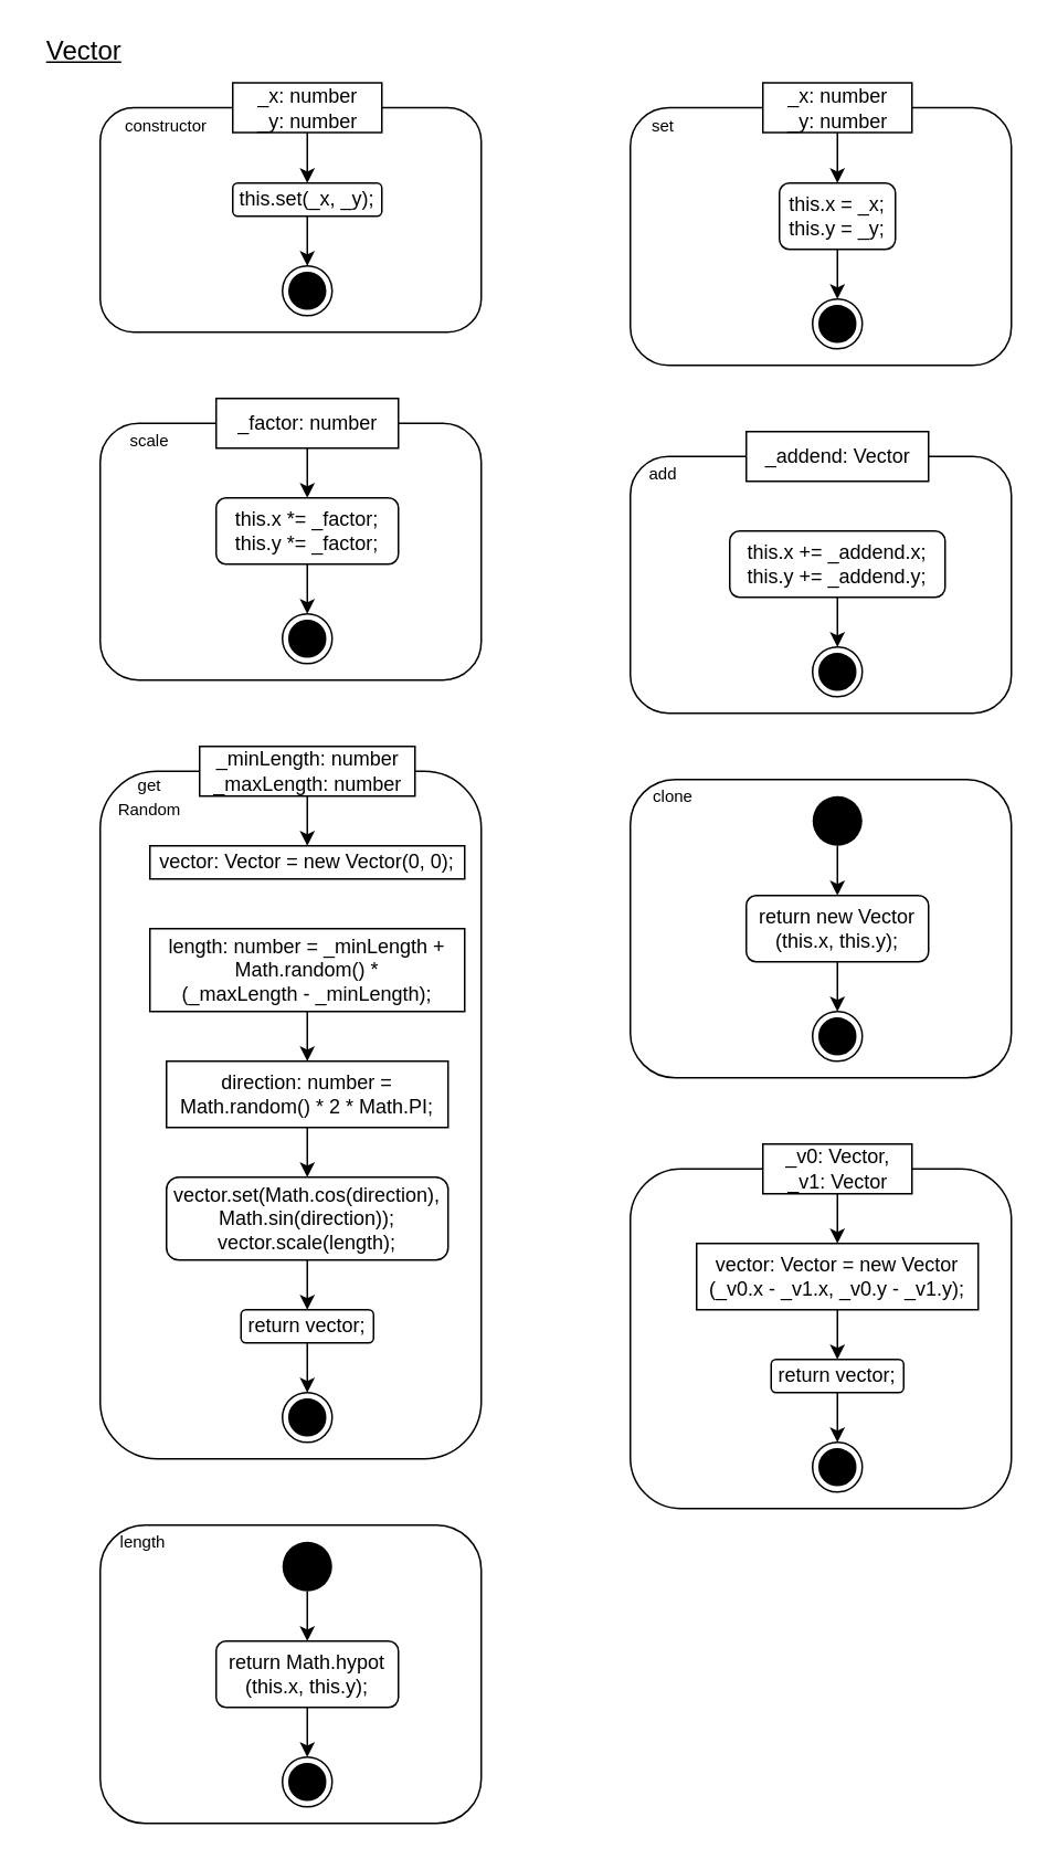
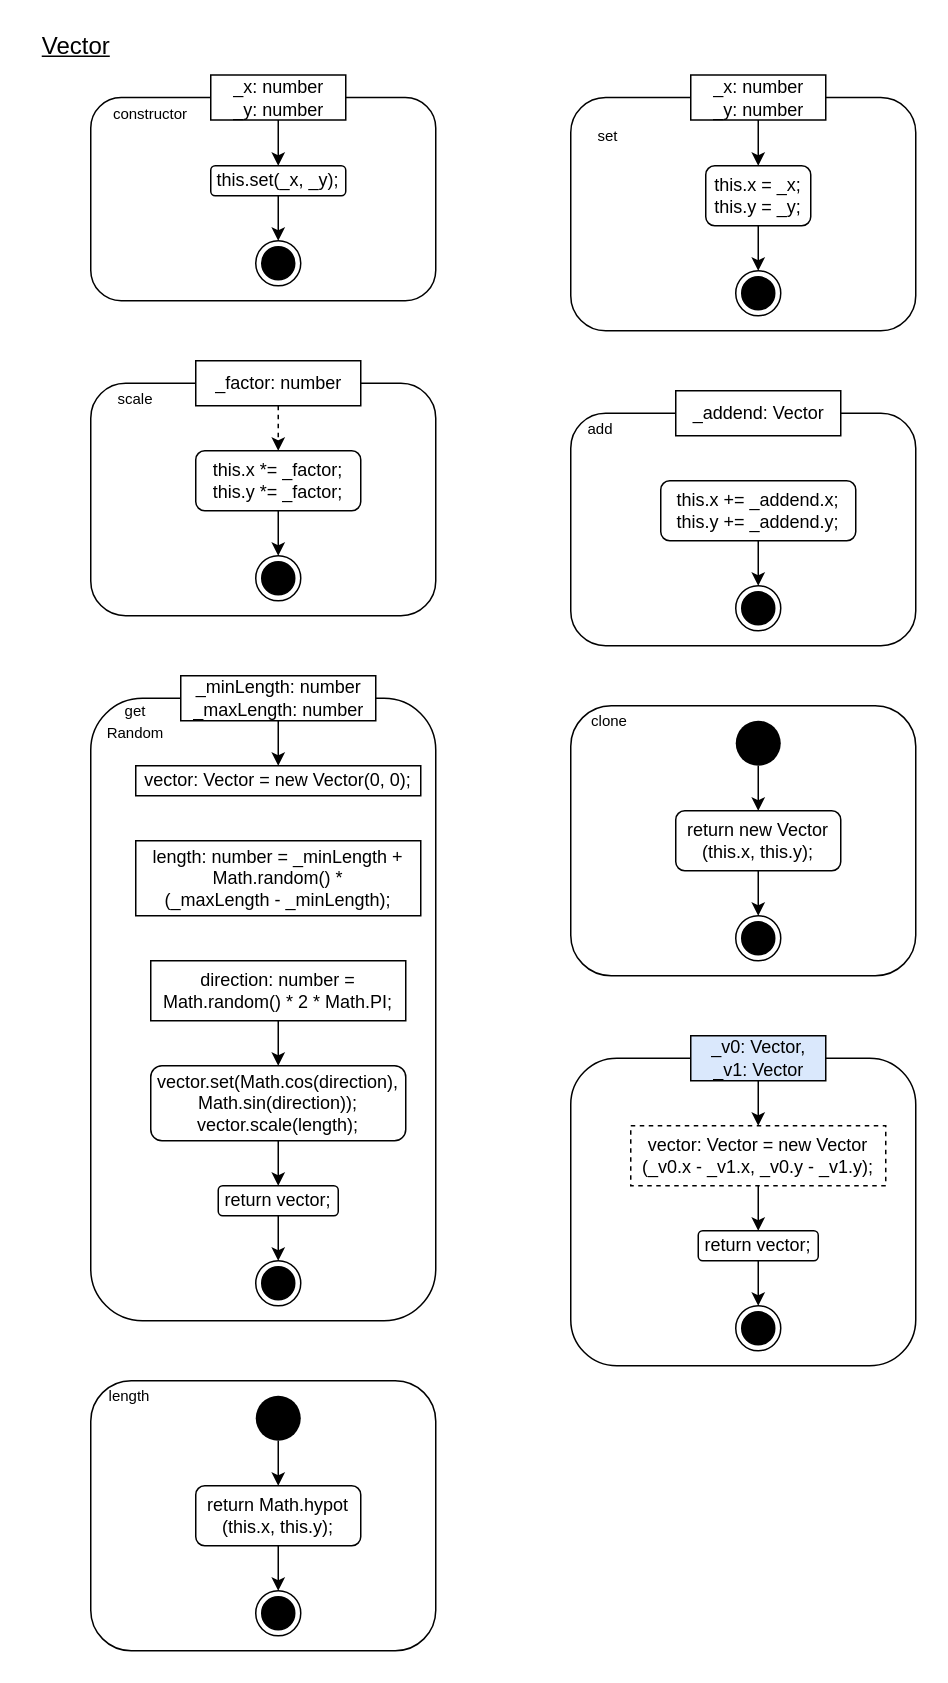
- <mxCell id="12" value="&lt;font style=&quot;font-size: 10px&quot;&gt;set&lt;/font&gt;" style="text;html=1;strokeColor=none;fillColor=none;align=center;verticalAlign=middle;whiteSpace=wrap;rounded=0;" parent="1" vertex="1"><mxGeometry x="380" y="64.5" width="40" height="20" as="geometry" /></mxCell>
+ <mxCell id="12" value="&lt;font style=&quot;font-size: 10px&quot;&gt;set&lt;/font&gt;" style="text;html=1;strokeColor=none;fillColor=none;align=center;verticalAlign=middle;whiteSpace=wrap;rounded=0;" parent="1" vertex="1"><mxGeometry x="385" y="79.5" width="40" height="20" as="geometry" /></mxCell>
- <mxCell id="17" value="" style="endArrow=classic;html=1;exitX=0.5;exitY=1;exitDx=0;exitDy=0;entryX=0.5;entryY=0;entryDx=0;entryDy=0;" parent="1" source="16" target="19" edge="1"><mxGeometry width="50" height="50" relative="1" as="geometry"><mxPoint x="180" y="365" as="sourcePoint" /><mxPoint x="185" y="295" as="targetPoint" /></mxGeometry></mxCell>
+ <mxCell id="17" value="" style="endArrow=classic;html=1;exitX=0.5;exitY=1;exitDx=0;exitDy=0;entryX=0.5;entryY=0;entryDx=0;entryDy=0;dashed=1;" parent="1" source="16" target="19" edge="1"><mxGeometry width="50" height="50" relative="1" as="geometry"><mxPoint x="180" y="365" as="sourcePoint" /><mxPoint x="185" y="295" as="targetPoint" /></mxGeometry></mxCell>
- <mxCell id="35" value="" style="endArrow=classic;html=1;exitX=0.5;exitY=1;exitDx=0;exitDy=0;entryX=0.5;entryY=0;entryDx=0;entryDy=0;" parent="1" source="33" target="34" edge="1"><mxGeometry width="50" height="50" relative="1" as="geometry"><mxPoint x="195" y="540" as="sourcePoint" /><mxPoint x="195" y="570" as="targetPoint" /></mxGeometry></mxCell>
- <mxCell id="50" value="_v0: Vector, &lt;br&gt;_v1: Vector" style="html=1;" parent="1" vertex="1"><mxGeometry x="460" y="690" width="90" height="30" as="geometry" /></mxCell>
+ <mxCell id="50" value="_v0: Vector, &lt;br&gt;_v1: Vector" style="html=1;fillColor=#dae8fc;" parent="1" vertex="1"><mxGeometry x="460" y="690" width="90" height="30" as="geometry" /></mxCell>
- <mxCell id="53" value="vector: Vector = new Vector&lt;br&gt;(_v0.x - _v1.x, _v0.y - _v1.y);" style="rounded=0;whiteSpace=wrap;html=1;" parent="1" vertex="1"><mxGeometry x="420" y="750" width="170" height="40" as="geometry" /></mxCell>
+ <mxCell id="53" value="vector: Vector = new Vector&lt;br&gt;(_v0.x - _v1.x, _v0.y - _v1.y);" style="rounded=0;whiteSpace=wrap;html=1;dashed=1;" parent="1" vertex="1"><mxGeometry x="420" y="750" width="170" height="40" as="geometry" /></mxCell>
